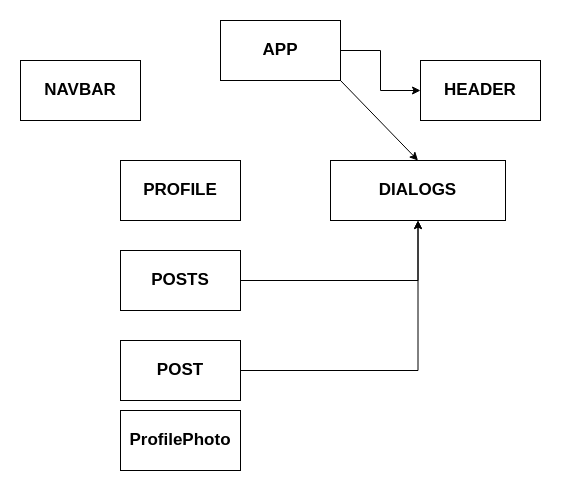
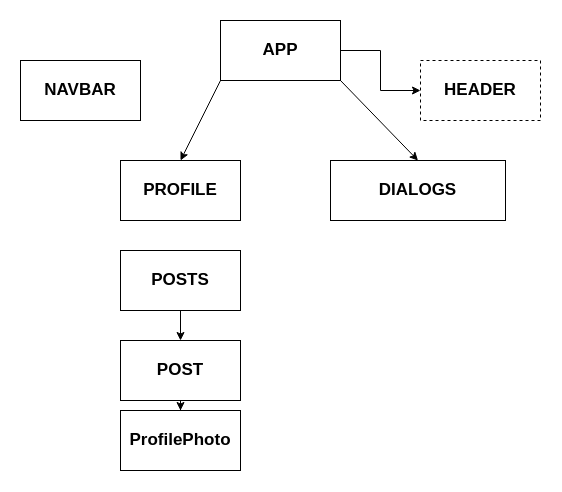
- <mxCell id="5" value="&lt;font size=&quot;1&quot;&gt;&lt;b style=&quot;font-size: 17px&quot;&gt;HEADER&lt;/b&gt;&lt;/font&gt;" style="rounded=0;whiteSpace=wrap;html=1;" vertex="1" parent="1"><mxGeometry x="420" y="60" width="120" height="60" as="geometry" /></mxCell>
+ <mxCell id="5" value="&lt;font size=&quot;1&quot;&gt;&lt;b style=&quot;font-size: 17px&quot;&gt;HEADER&lt;/b&gt;&lt;/font&gt;" style="rounded=0;whiteSpace=wrap;html=1;dashed=1;" vertex="1" parent="1"><mxGeometry x="420" y="60" width="120" height="60" as="geometry" /></mxCell>
+ <mxCell id="15" value="" style="endArrow=classic;html=1;exitX=0;exitY=1;exitDx=0;exitDy=0;entryX=0.5;entryY=0;entryDx=0;entryDy=0;" edge="1" parent="1" source="3" target="6"><mxGeometry width="50" height="50" relative="1" as="geometry"><mxPoint x="270" y="300" as="sourcePoint" /><mxPoint x="320" y="250" as="targetPoint" /></mxGeometry></mxCell>
- <mxCell id="9" value="" style="edgeStyle=orthogonalEdgeStyle;rounded=0;orthogonalLoop=1;jettySize=auto;html=1;" edge="1" parent="1" source="10" target="7"><mxGeometry relative="1" as="geometry" /></mxCell>
+ <mxCell id="9" value="" style="edgeStyle=orthogonalEdgeStyle;rounded=0;orthogonalLoop=1;jettySize=auto;html=1;" edge="1" parent="1" source="10" target="13"><mxGeometry relative="1" as="geometry" /></mxCell>
- <mxCell id="12" value="" style="edgeStyle=orthogonalEdgeStyle;rounded=0;orthogonalLoop=1;jettySize=auto;html=1;" edge="1" parent="1" source="13" target="7"><mxGeometry relative="1" as="geometry" /></mxCell>
+ <mxCell id="12" value="" style="edgeStyle=orthogonalEdgeStyle;rounded=0;orthogonalLoop=1;jettySize=auto;html=1;" edge="1" parent="1" source="13" target="14"><mxGeometry relative="1" as="geometry" /></mxCell>
